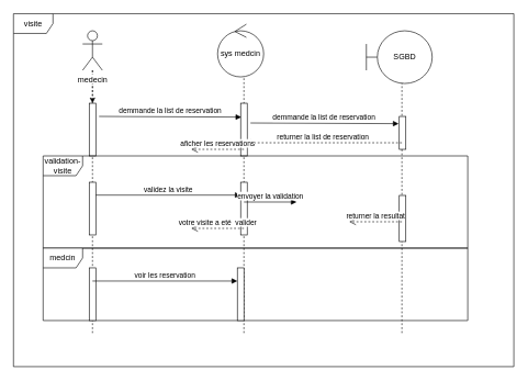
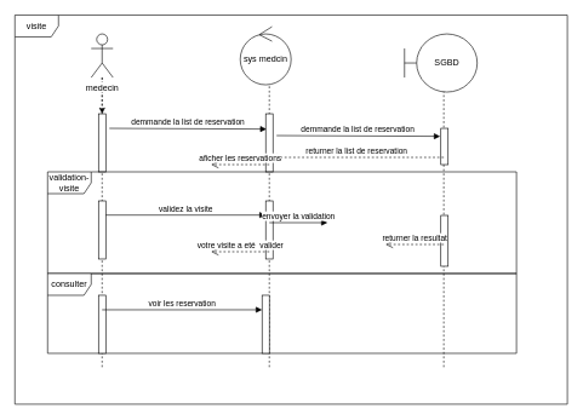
- <mxCell id="25" value="medcin" style="shape=umlFrame;whiteSpace=wrap;html=1;" vertex="1" parent="1"><mxGeometry x="65" y="376" width="645" height="110" as="geometry" /></mxCell>
+ <mxCell id="25" value="consulter" style="shape=umlFrame;whiteSpace=wrap;html=1;" vertex="1" parent="1"><mxGeometry x="65" y="376" width="645" height="110" as="geometry" /></mxCell>
